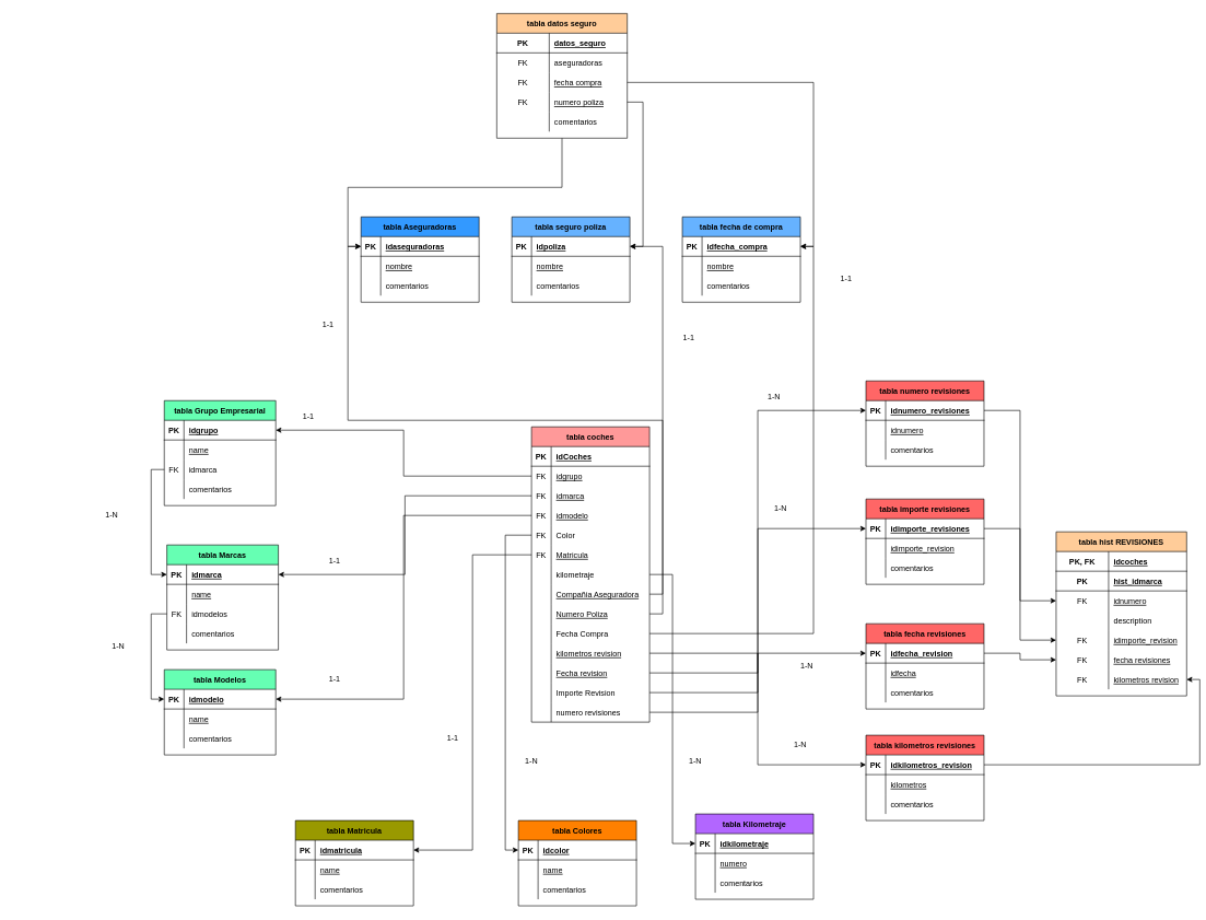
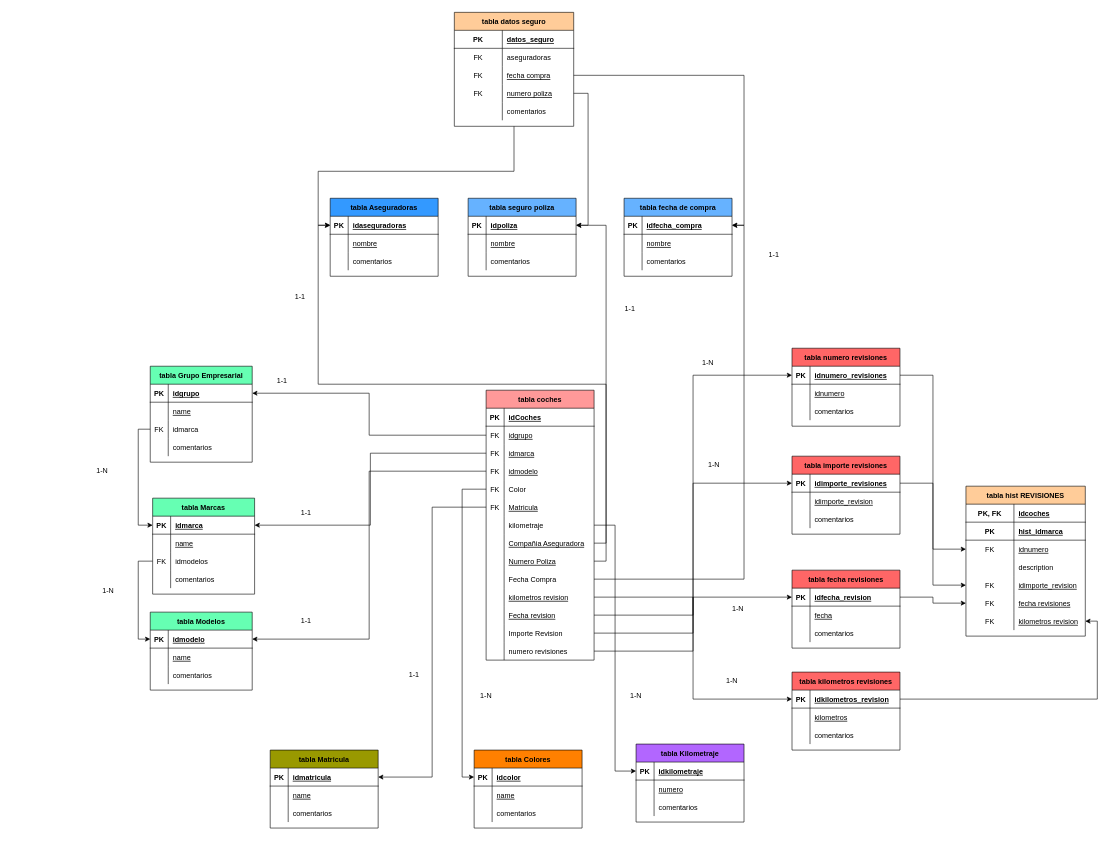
- <mxCell id="95" value="idfecha" style="shape=partialRectangle;connectable=0;fillColor=none;top=0;left=0;bottom=0;right=0;align=left;spacingLeft=6;overflow=hidden;fontStyle=4" vertex="1" parent="93"><mxGeometry x="30" width="150" height="30" as="geometry"><mxRectangle width="150" height="30" as="alternateBounds" /></mxGeometry></mxCell>
+ <mxCell id="95" value="fecha" style="shape=partialRectangle;connectable=0;fillColor=none;top=0;left=0;bottom=0;right=0;align=left;spacingLeft=6;overflow=hidden;fontStyle=4" vertex="1" parent="93"><mxGeometry x="30" width="150" height="30" as="geometry"><mxRectangle width="150" height="30" as="alternateBounds" /></mxGeometry></mxCell>
